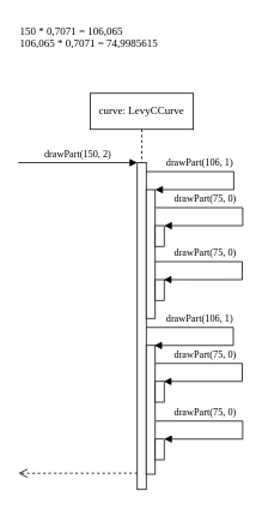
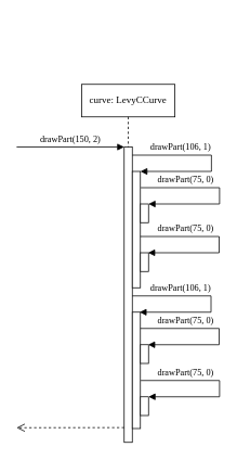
- <mxCell id="17" value="150 * 0,7071 = 106,065&#10;106,065 * 0,7071 = 74,9985615&#10;" style="text;whiteSpace=wrap;fontFamily=Alegreya;fontSource=https%3A%2F%2Ffonts.googleapis.com%2Fcss%3Ffamily%3DAlegreya;" vertex="1" parent="1"><mxGeometry x="20" y="20" width="170" height="30" as="geometry" /></mxCell>
